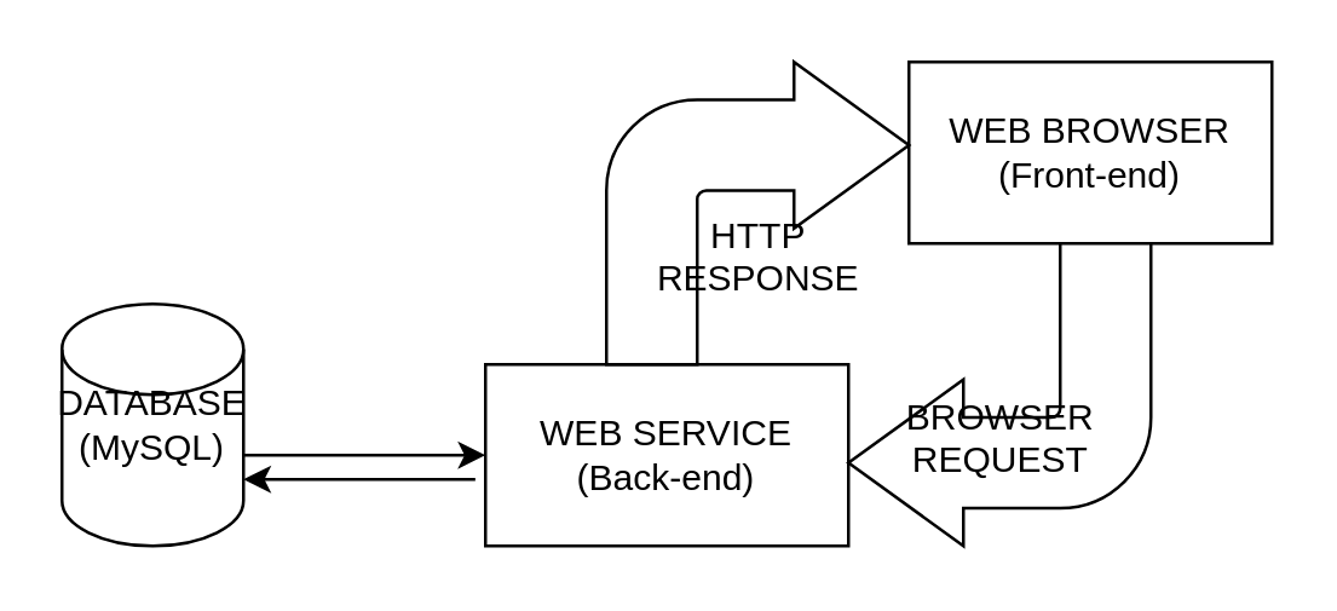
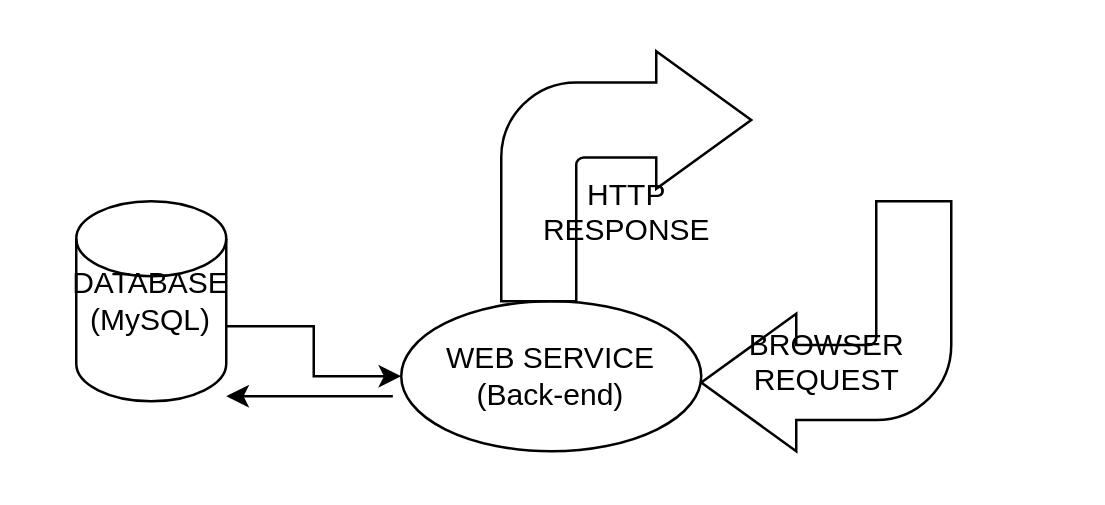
- <mxCell id="4" value="WEB BROWSER&lt;br&gt;(Front-end)" style="rounded=0;whiteSpace=wrap;html=1;" parent="1" vertex="1"><mxGeometry x="300" y="20" width="120" height="60" as="geometry" /></mxCell>
- <mxCell id="6" value="DATABASE&lt;br&gt;(MySQL)" style="shape=cylinder2;whiteSpace=wrap;html=1;boundedLbl=1;backgroundOutline=1;size=15;" parent="1" vertex="1"><mxGeometry x="20" y="100" width="60" height="80" as="geometry" /></mxCell>
+ <mxCell id="6" value="DATABASE&lt;br&gt;(MySQL)" style="shape=cylinder2;whiteSpace=wrap;html=1;boundedLbl=1;backgroundOutline=1;size=15;" parent="1" vertex="1"><mxGeometry x="30" y="80" width="60" height="80" as="geometry" /></mxCell>
- <mxCell id="3" value="WEB SERVICE&lt;br&gt;(Back-end)" style="rounded=0;whiteSpace=wrap;html=1;" parent="1" vertex="1"><mxGeometry x="160" y="120" width="120" height="60" as="geometry" /></mxCell>
+ <mxCell id="3" value="WEB SERVICE&lt;br&gt;(Back-end)" style="ellipse;whiteSpace=wrap;html=1;" parent="1" vertex="1"><mxGeometry x="160" y="120" width="120" height="60" as="geometry" /></mxCell>
